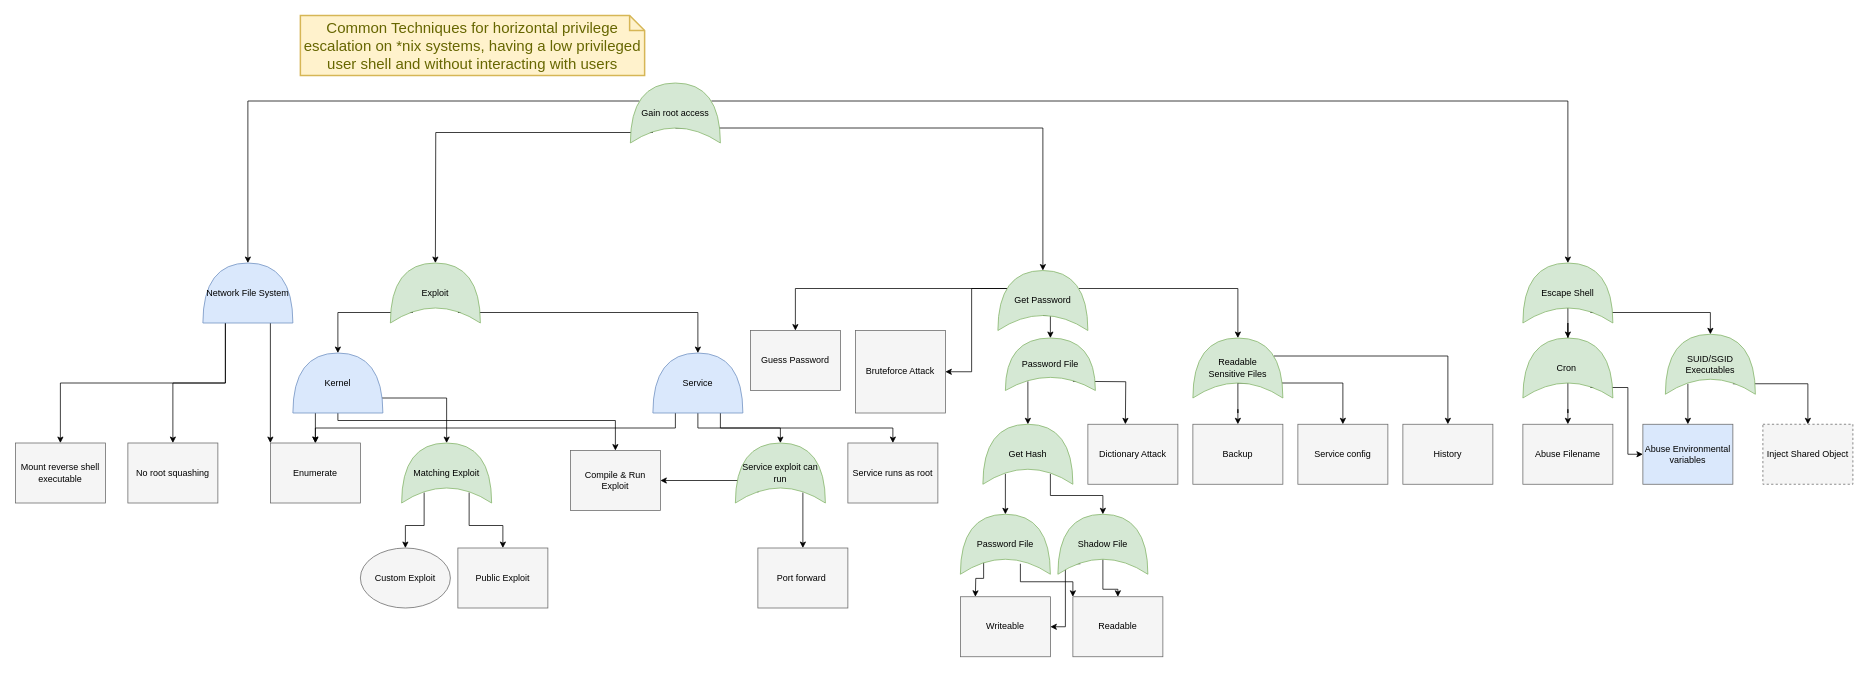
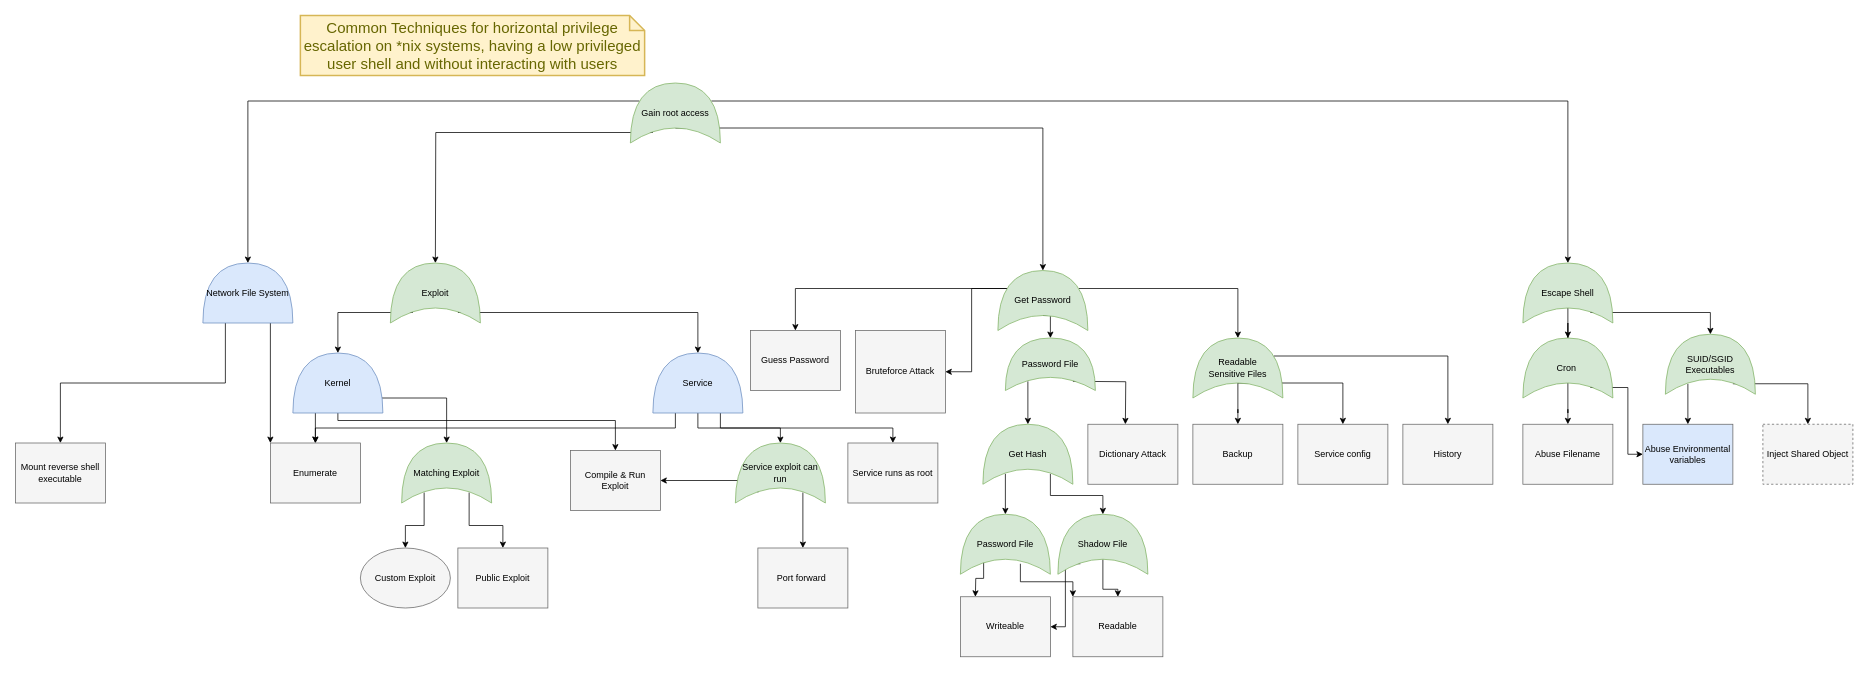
- <mxCell id="71" style="edgeStyle=orthogonalEdgeStyle;rounded=0;orthogonalLoop=1;jettySize=auto;html=1;exitX=0;exitY=0.25;exitDx=0;exitDy=0;exitPerimeter=0;entryX=0.5;entryY=0;entryDx=0;entryDy=0;" parent="1" source="73" target="74" edge="1"><mxGeometry relative="1" as="geometry" /></mxCell>
- <mxCell id="74" value="No root squashing" style="rounded=0;whiteSpace=wrap;html=1;fillColor=#f5f5f5;strokeColor=#666666;" parent="1" vertex="1"><mxGeometry x="170" y="590" width="120" height="80" as="geometry" /></mxCell>
